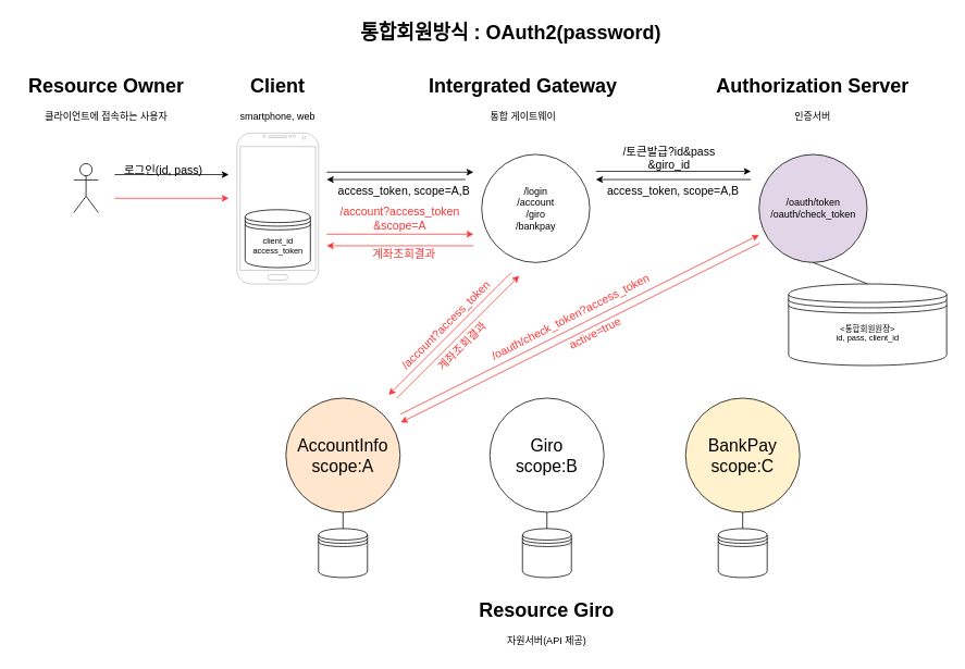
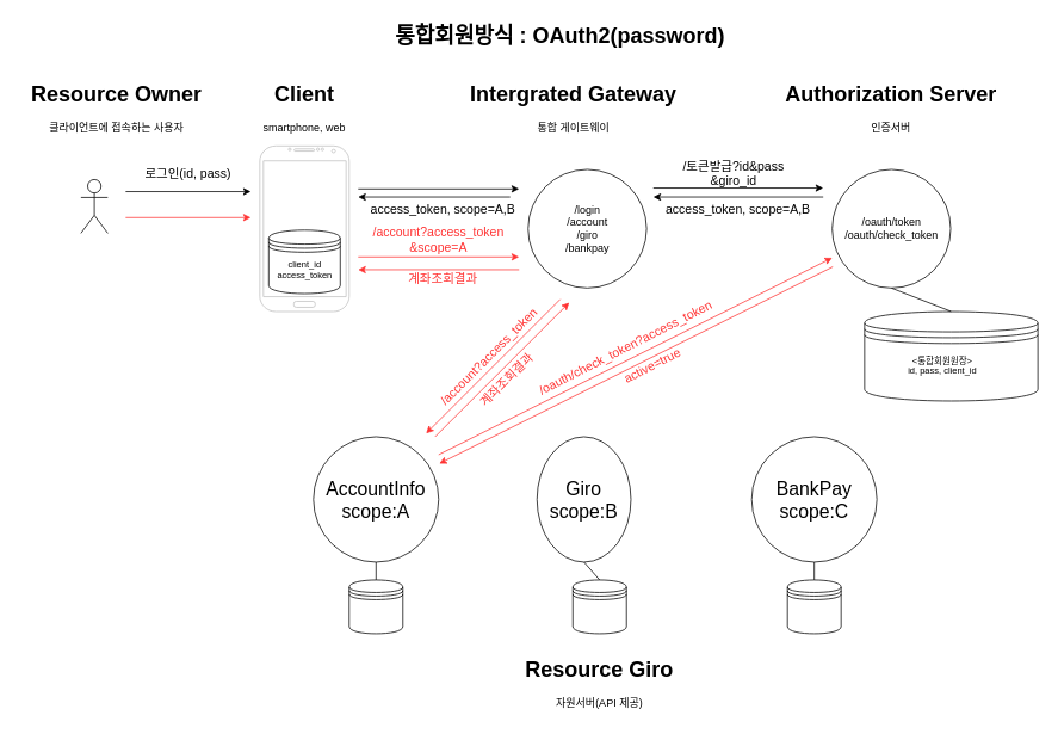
- <mxCell id="16" value="로그인(id, pass)" style="text;html=1;strokeColor=none;fillColor=none;align=center;verticalAlign=middle;whiteSpace=wrap;rounded=0;fontSize=14;" parent="1" vertex="1"><mxGeometry x="150" y="197.5" width="100" height="20" as="geometry" /></mxCell>
+ <mxCell id="16" value="로그인(id, pass)" style="text;html=1;strokeColor=none;fillColor=none;align=center;verticalAlign=middle;whiteSpace=wrap;rounded=0;fontSize=14;" parent="1" vertex="1"><mxGeometry x="160" y="182.5" width="100" height="20" as="geometry" /></mxCell>
- <mxCell id="28" value="/oauth/token&lt;br&gt;/oauth/check_token" style="ellipse;whiteSpace=wrap;html=1;aspect=fixed;fillColor=#e1d5e7;" parent="1" vertex="1"><mxGeometry x="930" y="188.75" width="132.5" height="132.5" as="geometry" /></mxCell>
+ <mxCell id="28" value="/oauth/token&lt;br&gt;/oauth/check_token" style="ellipse;whiteSpace=wrap;html=1;aspect=fixed;" parent="1" vertex="1"><mxGeometry x="930" y="188.75" width="132.5" height="132.5" as="geometry" /></mxCell>
- <mxCell id="46" value="&amp;lt;통합회원원장&amp;gt;&lt;br&gt;id, pass, client_id" style="text;html=1;align=center;verticalAlign=middle;resizable=0;points=[];autosize=1;fontSize=10;fontColor=#000000;" parent="1" vertex="1"><mxGeometry x="1018.13" y="392.5" width="90" height="30" as="geometry" /></mxCell>
+ <mxCell id="46" value="&amp;lt;통합회원원장&amp;gt;&lt;br&gt;id, pass, client_id" style="text;html=1;align=center;verticalAlign=middle;resizable=0;points=[];autosize=1;fontSize=10;fontColor=#000000;" parent="1" vertex="1"><mxGeometry x="1008.13" y="392.5" width="90" height="30" as="geometry" /></mxCell>
- <mxCell id="7" value="&lt;font style=&quot;font-size: 21px&quot;&gt;AccountInfo&lt;br&gt;scope:A&lt;br&gt;&lt;/font&gt;" style="ellipse;whiteSpace=wrap;html=1;fillColor=#ffe6cc;" parent="1" vertex="1"><mxGeometry x="350" y="487.5" width="140" height="140" as="geometry" /></mxCell>
+ <mxCell id="7" value="&lt;font style=&quot;font-size: 21px&quot;&gt;AccountInfo&lt;br&gt;scope:A&lt;br&gt;&lt;/font&gt;" style="ellipse;whiteSpace=wrap;html=1;" parent="1" vertex="1"><mxGeometry x="350" y="487.5" width="140" height="140" as="geometry" /></mxCell>
- <mxCell id="10" value="&lt;font style=&quot;font-size: 21px&quot;&gt;Giro&lt;br&gt;scope:B&lt;br&gt;&lt;/font&gt;" style="ellipse;whiteSpace=wrap;html=1;" parent="1" vertex="1"><mxGeometry x="600" y="487.5" width="140" height="140" as="geometry" /></mxCell>
+ <mxCell id="10" value="&lt;font style=&quot;font-size: 21px&quot;&gt;Giro&lt;br&gt;scope:B&lt;br&gt;&lt;/font&gt;" style="ellipse;whiteSpace=wrap;html=1;" parent="1" vertex="1"><mxGeometry x="600" y="487.5" width="105" height="140" as="geometry" /></mxCell>
- <mxCell id="13" value="&lt;font style=&quot;font-size: 21px&quot;&gt;BankPay&lt;br&gt;scope:C&lt;br&gt;&lt;/font&gt;" style="ellipse;whiteSpace=wrap;html=1;fillColor=#fff2cc;" parent="1" vertex="1"><mxGeometry x="840" y="487.5" width="140" height="140" as="geometry" /></mxCell>
+ <mxCell id="13" value="&lt;font style=&quot;font-size: 21px&quot;&gt;BankPay&lt;br&gt;scope:C&lt;br&gt;&lt;/font&gt;" style="ellipse;whiteSpace=wrap;html=1;" parent="1" vertex="1"><mxGeometry x="840" y="487.5" width="140" height="140" as="geometry" /></mxCell>
